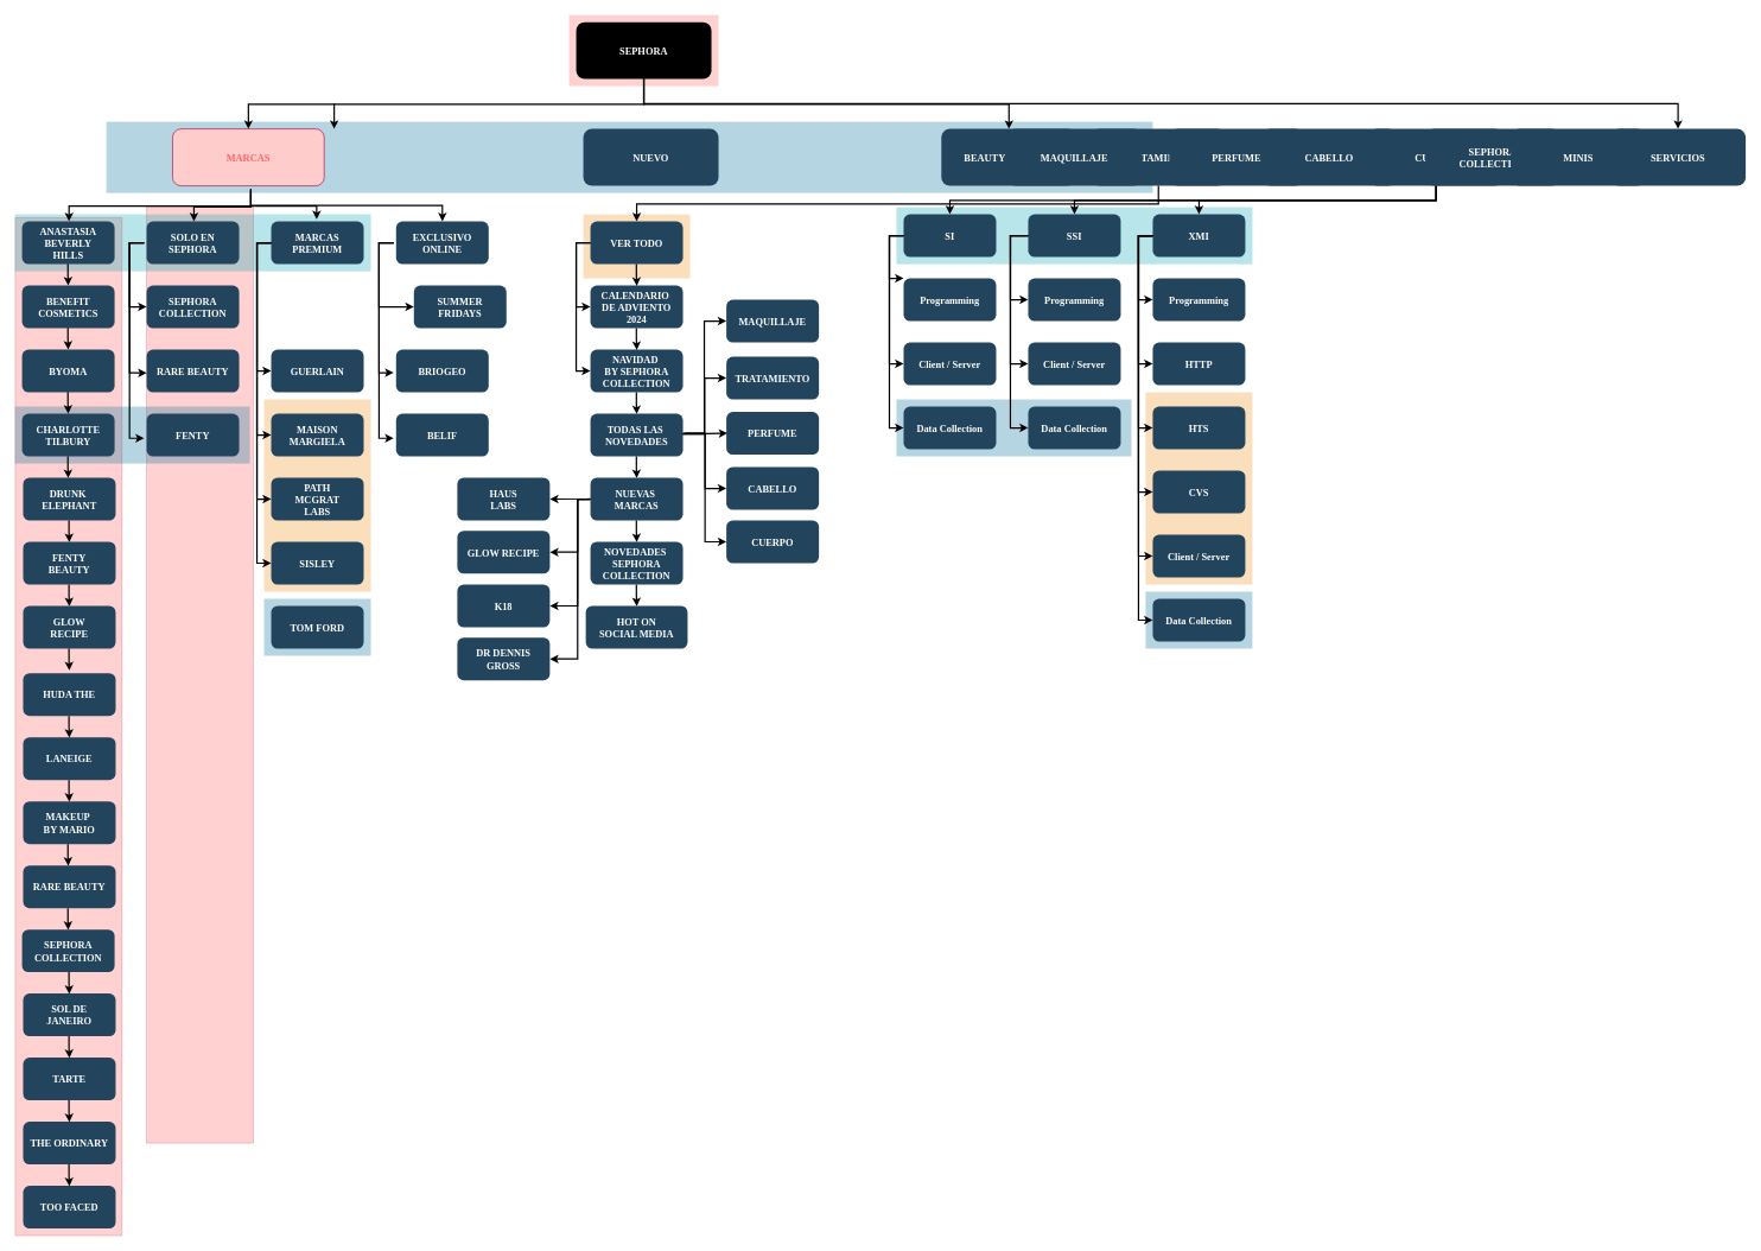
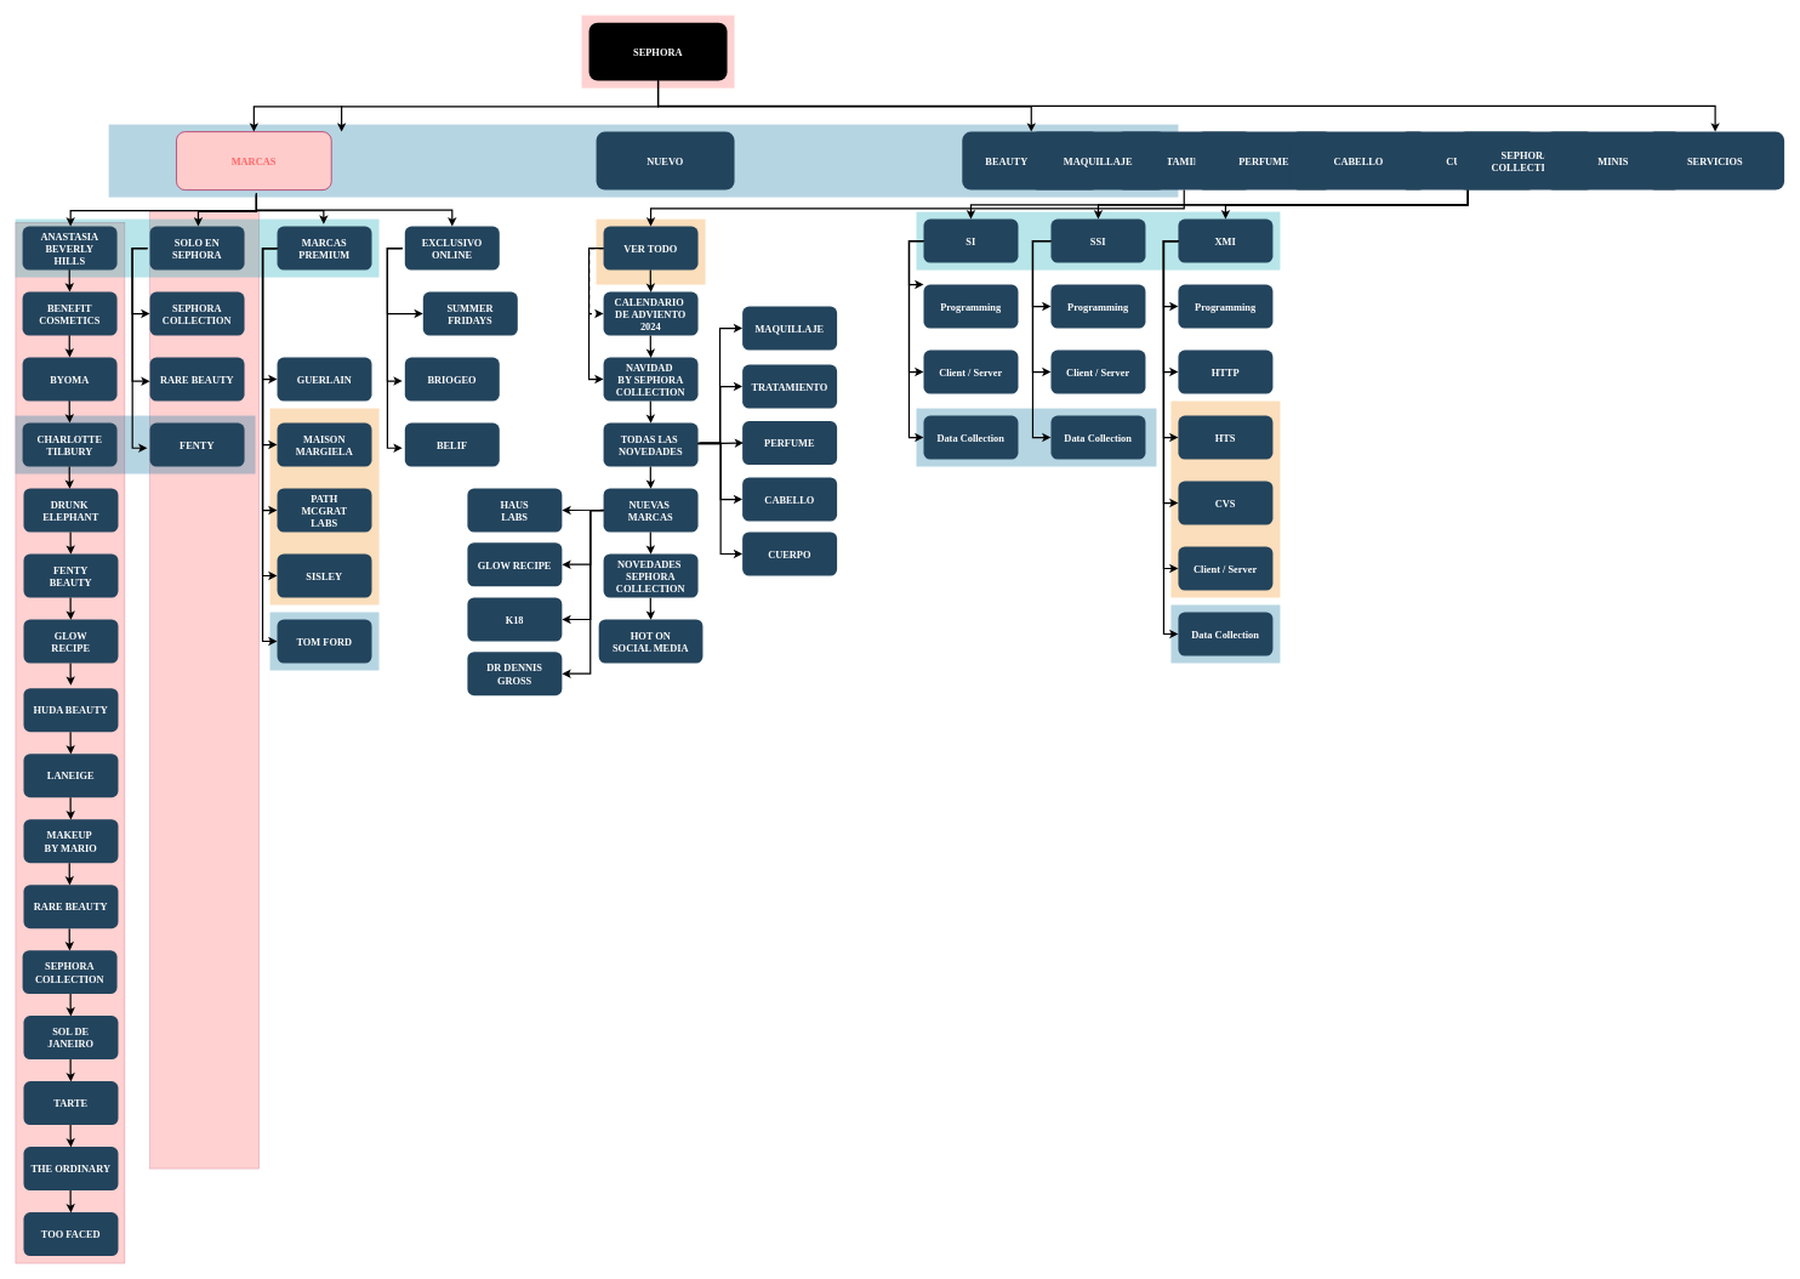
- <mxCell id="60" value="" style="edgeStyle=elbowEdgeStyle;elbow=horizontal;strokeWidth=2;rounded=0" parent="1" source="35" target="36" edge="1"><mxGeometry x="-23" y="135.5" width="100" height="100" as="geometry"><mxPoint x="-171" y="90.5" as="sourcePoint" /><mxPoint x="-71" y="-9.5" as="targetPoint" /><Array as="points"><mxPoint x="809" y="390.5" /></Array></mxGeometry></mxCell>
+ <mxCell id="60" value="" style="edgeStyle=elbowEdgeStyle;elbow=horizontal;strokeWidth=2;rounded=0;dashed=1;" parent="1" source="35" target="36" edge="1"><mxGeometry x="-23" y="135.5" width="100" height="100" as="geometry"><mxPoint x="-171" y="90.5" as="sourcePoint" /><mxPoint x="-71" y="-9.5" as="targetPoint" /><Array as="points"><mxPoint x="809" y="390.5" /></Array></mxGeometry></mxCell>
+ <mxCell id="59" value="" style="edgeStyle=elbowEdgeStyle;elbow=horizontal;strokeWidth=2;rounded=0" parent="1" source="29" target="34" edge="1"><mxGeometry x="-23" y="135.5" width="100" height="100" as="geometry"><mxPoint x="-409.5" y="90.5" as="sourcePoint" /><mxPoint x="-309.5" y="-9.5" as="targetPoint" /><Array as="points"><mxPoint x="360.5" y="610.5" /></Array></mxGeometry></mxCell>
- <mxCell id="91" value="HUDA THE" style="rounded=1;fillColor=#23445D;gradientColor=none;strokeColor=none;fontColor=#FFFFFF;fontStyle=1;fontFamily=Tahoma;fontSize=14" parent="1" vertex="1"><mxGeometry x="32" y="945" width="130" height="60" as="geometry" /></mxCell>
+ <mxCell id="91" value="HUDA BEAUTY" style="rounded=1;fillColor=#23445D;gradientColor=none;strokeColor=none;fontColor=#FFFFFF;fontStyle=1;fontFamily=Tahoma;fontSize=14" parent="1" vertex="1"><mxGeometry x="32" y="945" width="130" height="60" as="geometry" /></mxCell>
